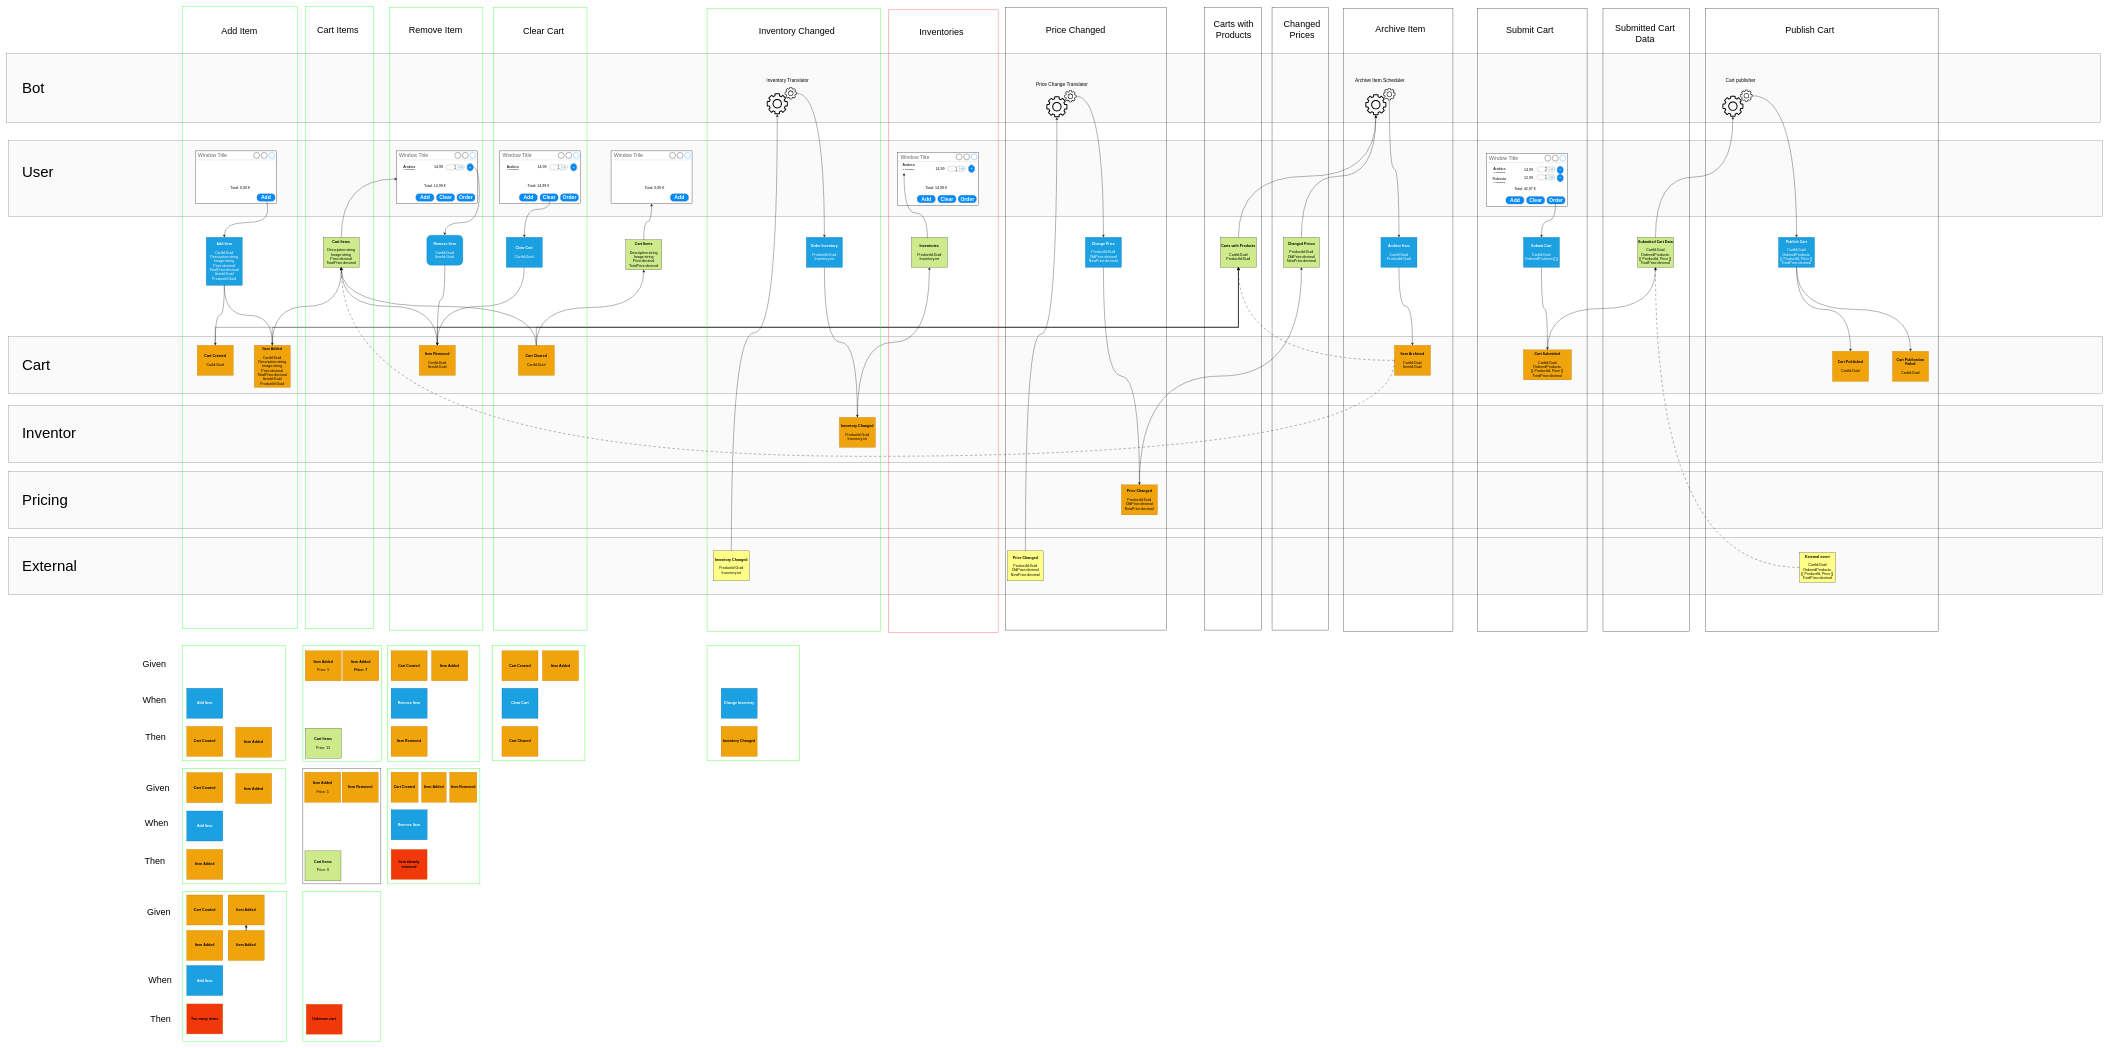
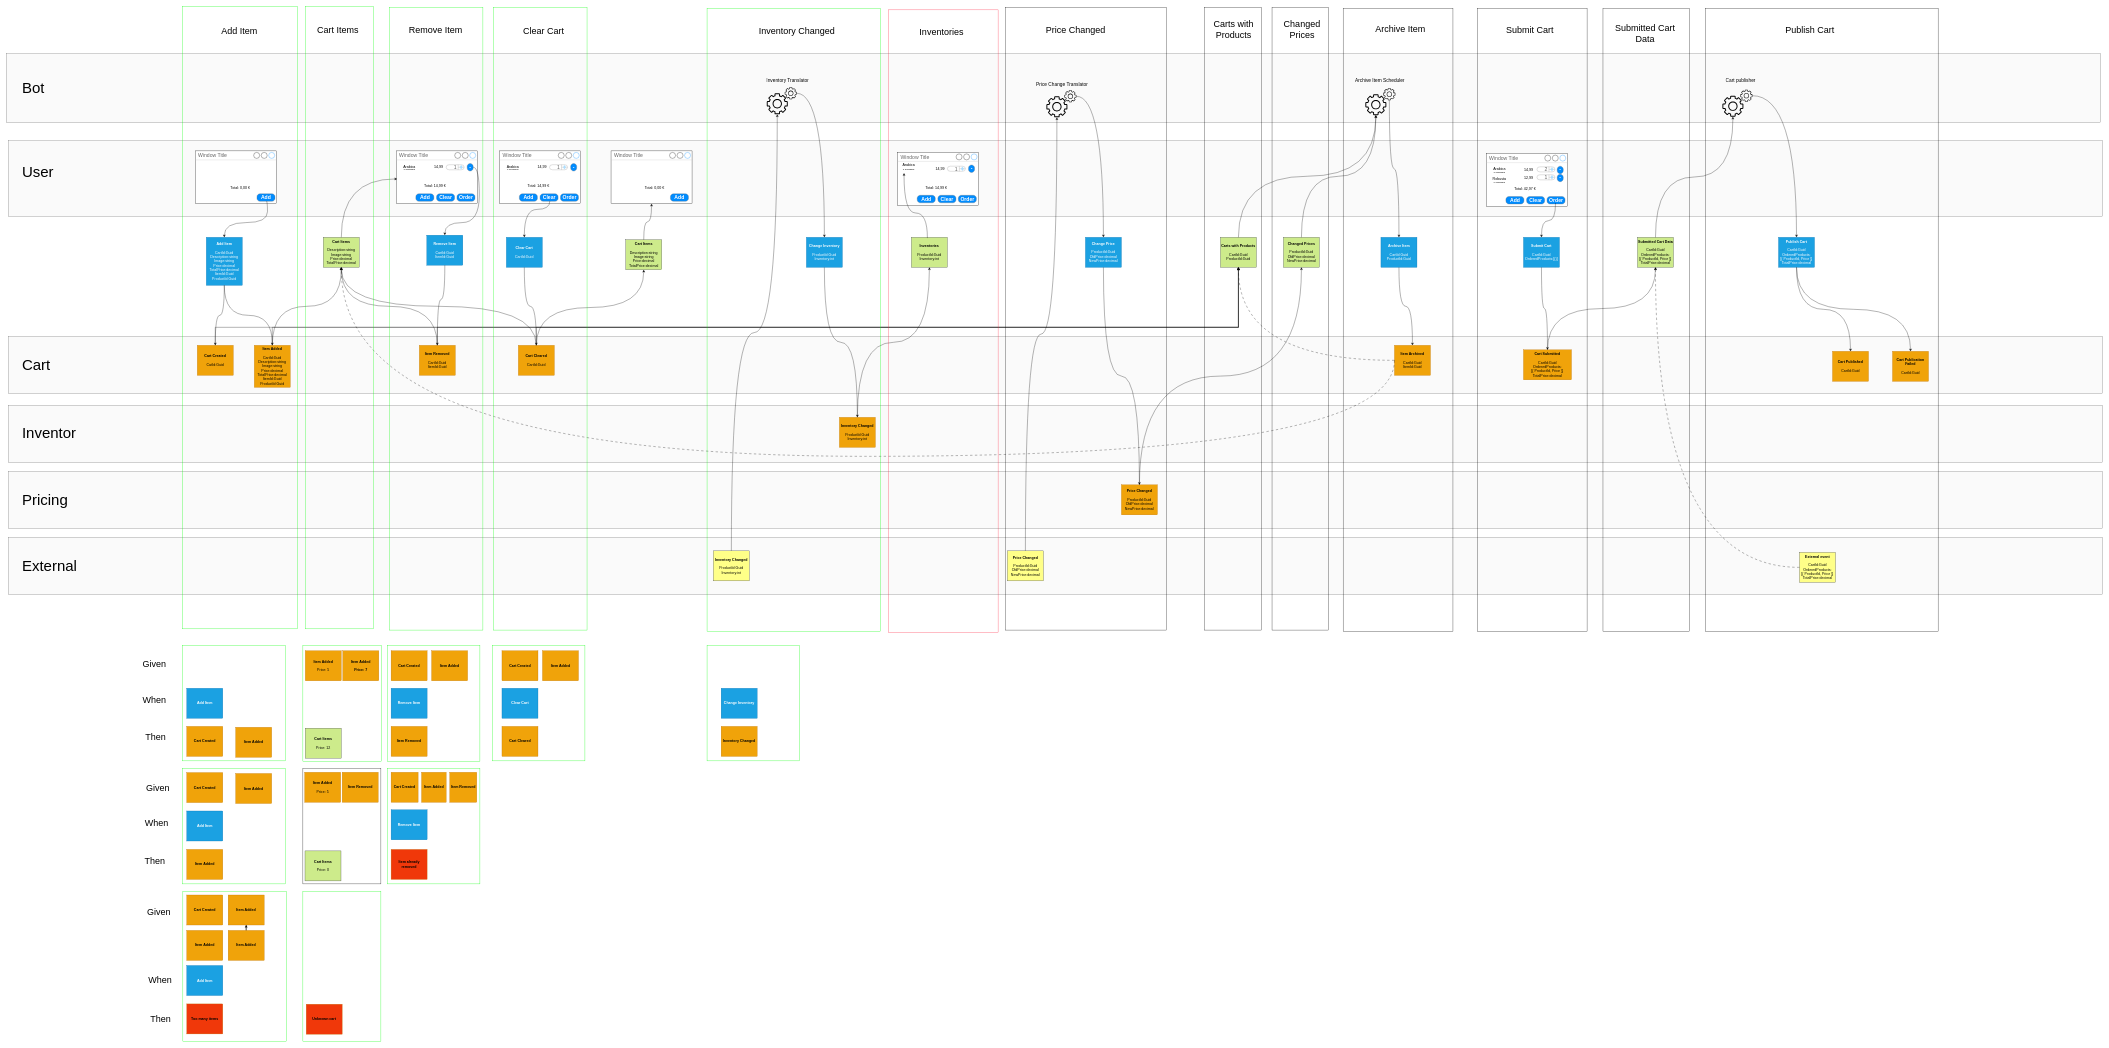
- <mxCell id="15" value="&lt;b&gt;Remove Item&lt;/b&gt;&lt;div&gt;&lt;br&gt;&lt;/div&gt;&lt;div&gt;CartId:Guid&lt;/div&gt;&lt;div&gt;ItemId:Guid&lt;/div&gt;" style="whiteSpace=wrap;html=1;fillColor=#1ba1e2;fontColor=#ffffff;strokeColor=#006EAF;rounded=1;" parent="1" vertex="1"><mxGeometry x="1422" y="783" width="120" height="100" as="geometry" /></mxCell>
+ <mxCell id="15" value="&lt;b&gt;Remove Item&lt;/b&gt;&lt;div&gt;&lt;br&gt;&lt;/div&gt;&lt;div&gt;CartId:Guid&lt;/div&gt;&lt;div&gt;ItemId:Guid&lt;/div&gt;" style="rounded=0;whiteSpace=wrap;html=1;fillColor=#1ba1e2;fontColor=#ffffff;strokeColor=#006EAF;" parent="1" vertex="1"><mxGeometry x="1422" y="783" width="120" height="100" as="geometry" /></mxCell>
- <mxCell id="26" value="&lt;b&gt;Order Inventory&lt;/b&gt;&lt;div&gt;&lt;br&gt;&lt;/div&gt;&lt;div&gt;ProductId:Guid&lt;/div&gt;&lt;div&gt;Inventory:int&lt;/div&gt;" style="rounded=0;whiteSpace=wrap;html=1;fillColor=#1ba1e2;fontColor=#ffffff;strokeColor=#006EAF;" parent="1" vertex="1"><mxGeometry x="2687" y="790" width="120" height="100" as="geometry" /></mxCell>
+ <mxCell id="26" value="&lt;b&gt;Change Inventory&lt;/b&gt;&lt;div&gt;&lt;br&gt;&lt;/div&gt;&lt;div&gt;ProductId:Guid&lt;/div&gt;&lt;div&gt;Inventory:int&lt;/div&gt;" style="rounded=0;whiteSpace=wrap;html=1;fillColor=#1ba1e2;fontColor=#ffffff;strokeColor=#006EAF;" parent="1" vertex="1"><mxGeometry x="2687" y="790" width="120" height="100" as="geometry" /></mxCell>
- <mxCell id="20" value="" style="endArrow=classic;html=1;rounded=0;fontFamily=Helvetica;fontSize=12;fontColor=default;fontStyle=0;curved=1;edgeStyle=orthogonalEdgeStyle;exitX=0.5;exitY=1;exitDx=0;exitDy=0;" parent="1" source="17" target="16" edge="1"><mxGeometry width="50" height="50" relative="1" as="geometry"><mxPoint x="1677" y="950" as="sourcePoint" /><mxPoint x="1727" y="1030" as="targetPoint" /></mxGeometry></mxCell>
+ <mxCell id="20" value="" style="endArrow=classic;html=1;rounded=0;fontFamily=Helvetica;fontSize=12;fontColor=default;fontStyle=0;curved=1;edgeStyle=orthogonalEdgeStyle;exitX=0.5;exitY=1;exitDx=0;exitDy=0;entryX=0.5;entryY=0;entryDx=0;entryDy=0;" parent="1" source="17" target="18" edge="1"><mxGeometry width="50" height="50" relative="1" as="geometry"><mxPoint x="1677" y="950" as="sourcePoint" /><mxPoint x="1727" y="1030" as="targetPoint" /></mxGeometry></mxCell>
